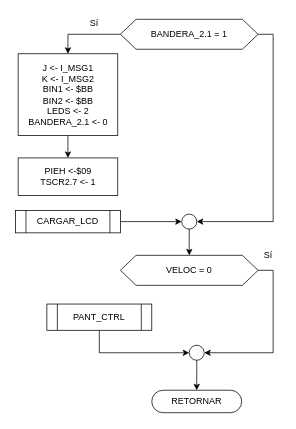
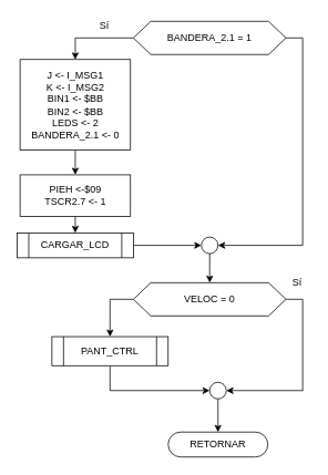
+ <mxCell id="20" style="edgeStyle=orthogonalEdgeStyle;rounded=0;orthogonalLoop=1;jettySize=auto;html=1;exitX=0.5;exitY=1;exitDx=0;exitDy=0;entryX=0.5;entryY=0;entryDx=0;entryDy=0;" parent="1" source="21" target="14" edge="1"><mxGeometry relative="1" as="geometry" /></mxCell>
+ <mxCell id="6" style="edgeStyle=orthogonalEdgeStyle;rounded=0;orthogonalLoop=1;jettySize=auto;html=1;exitX=0;exitY=0.5;exitDx=0;exitDy=0;entryX=0.5;entryY=0;entryDx=0;entryDy=0;" parent="1" source="8" target="5" edge="1"><mxGeometry relative="1" as="geometry" /></mxCell>
